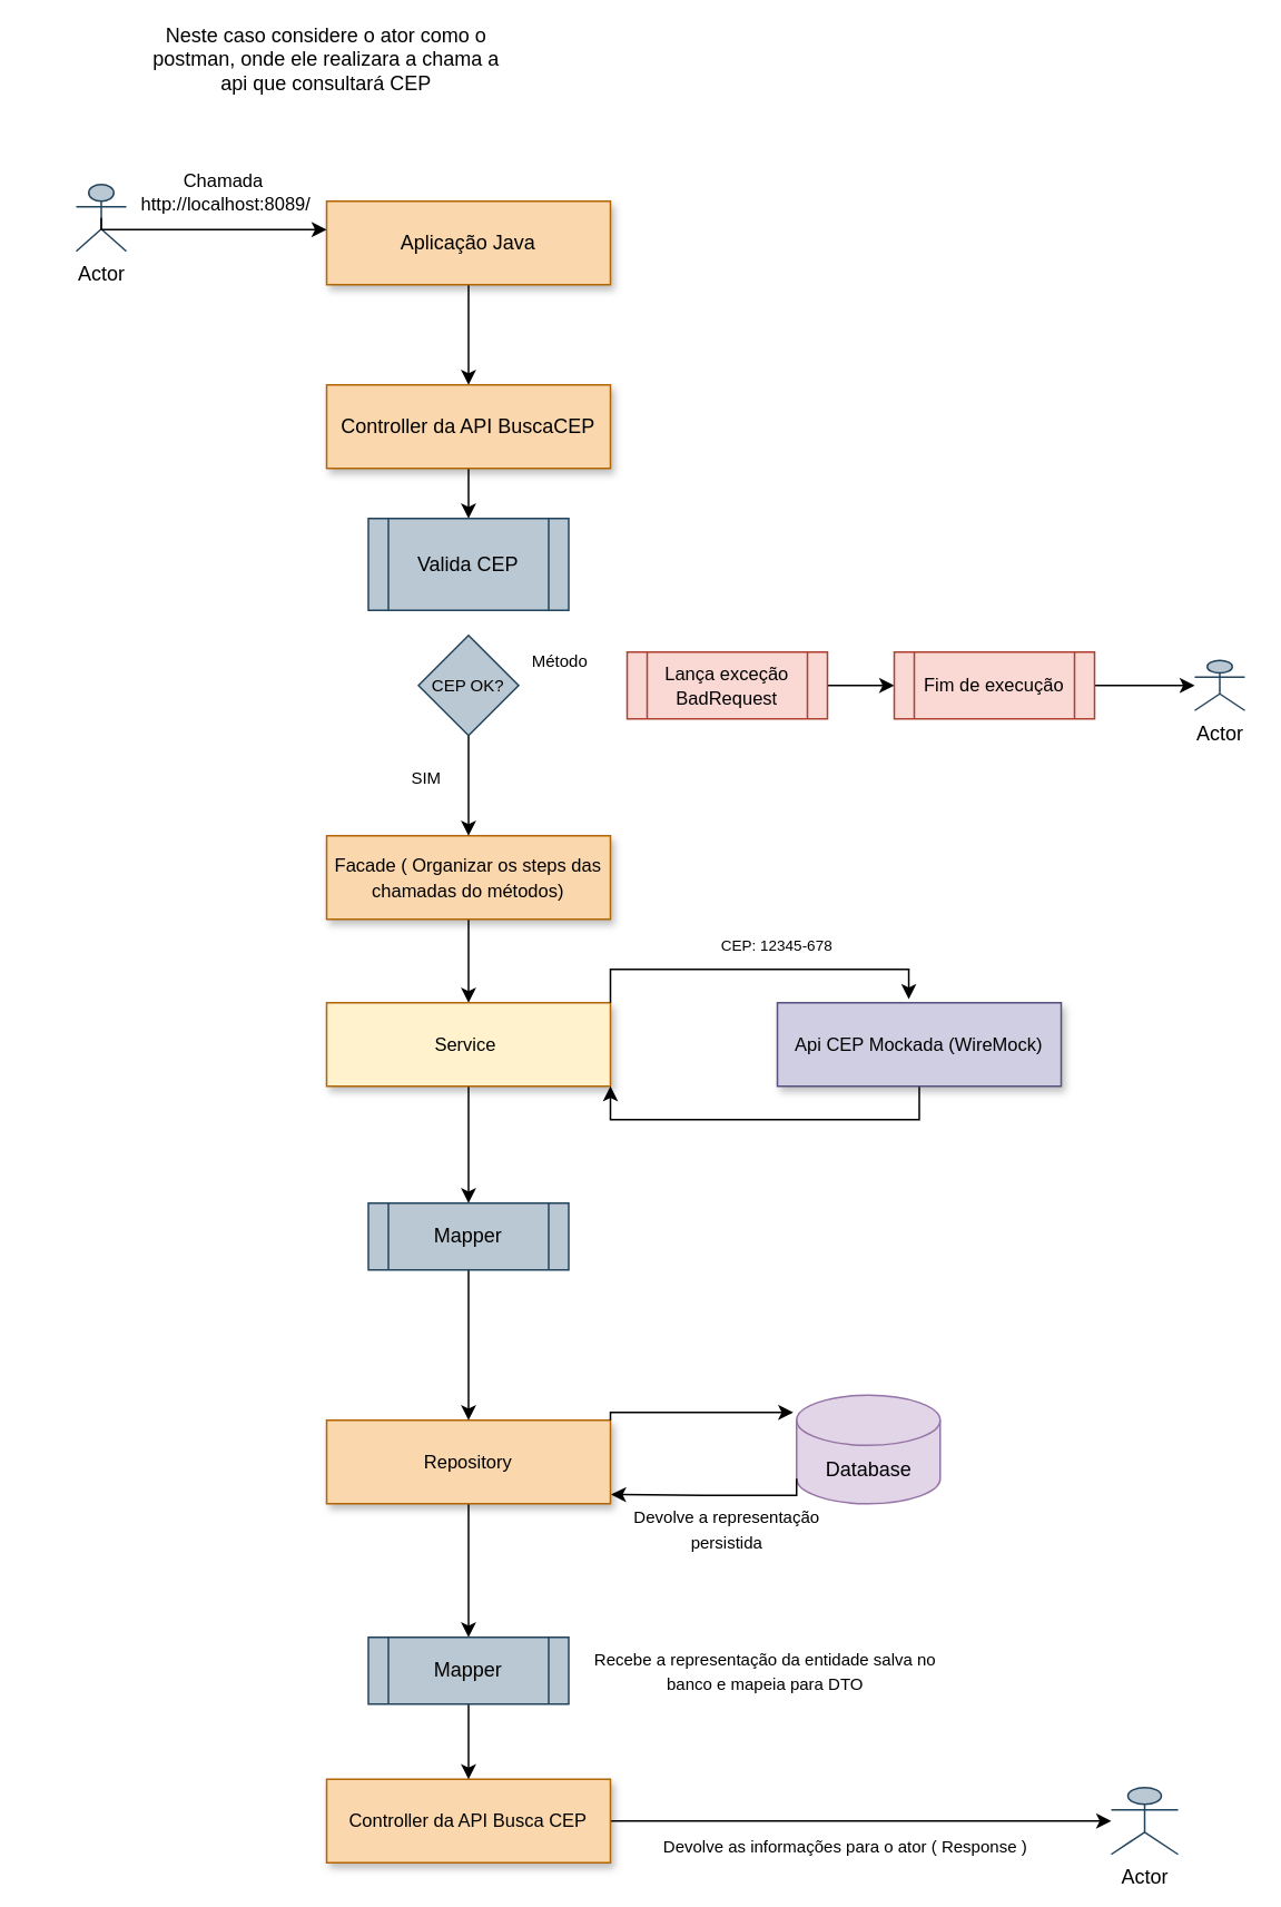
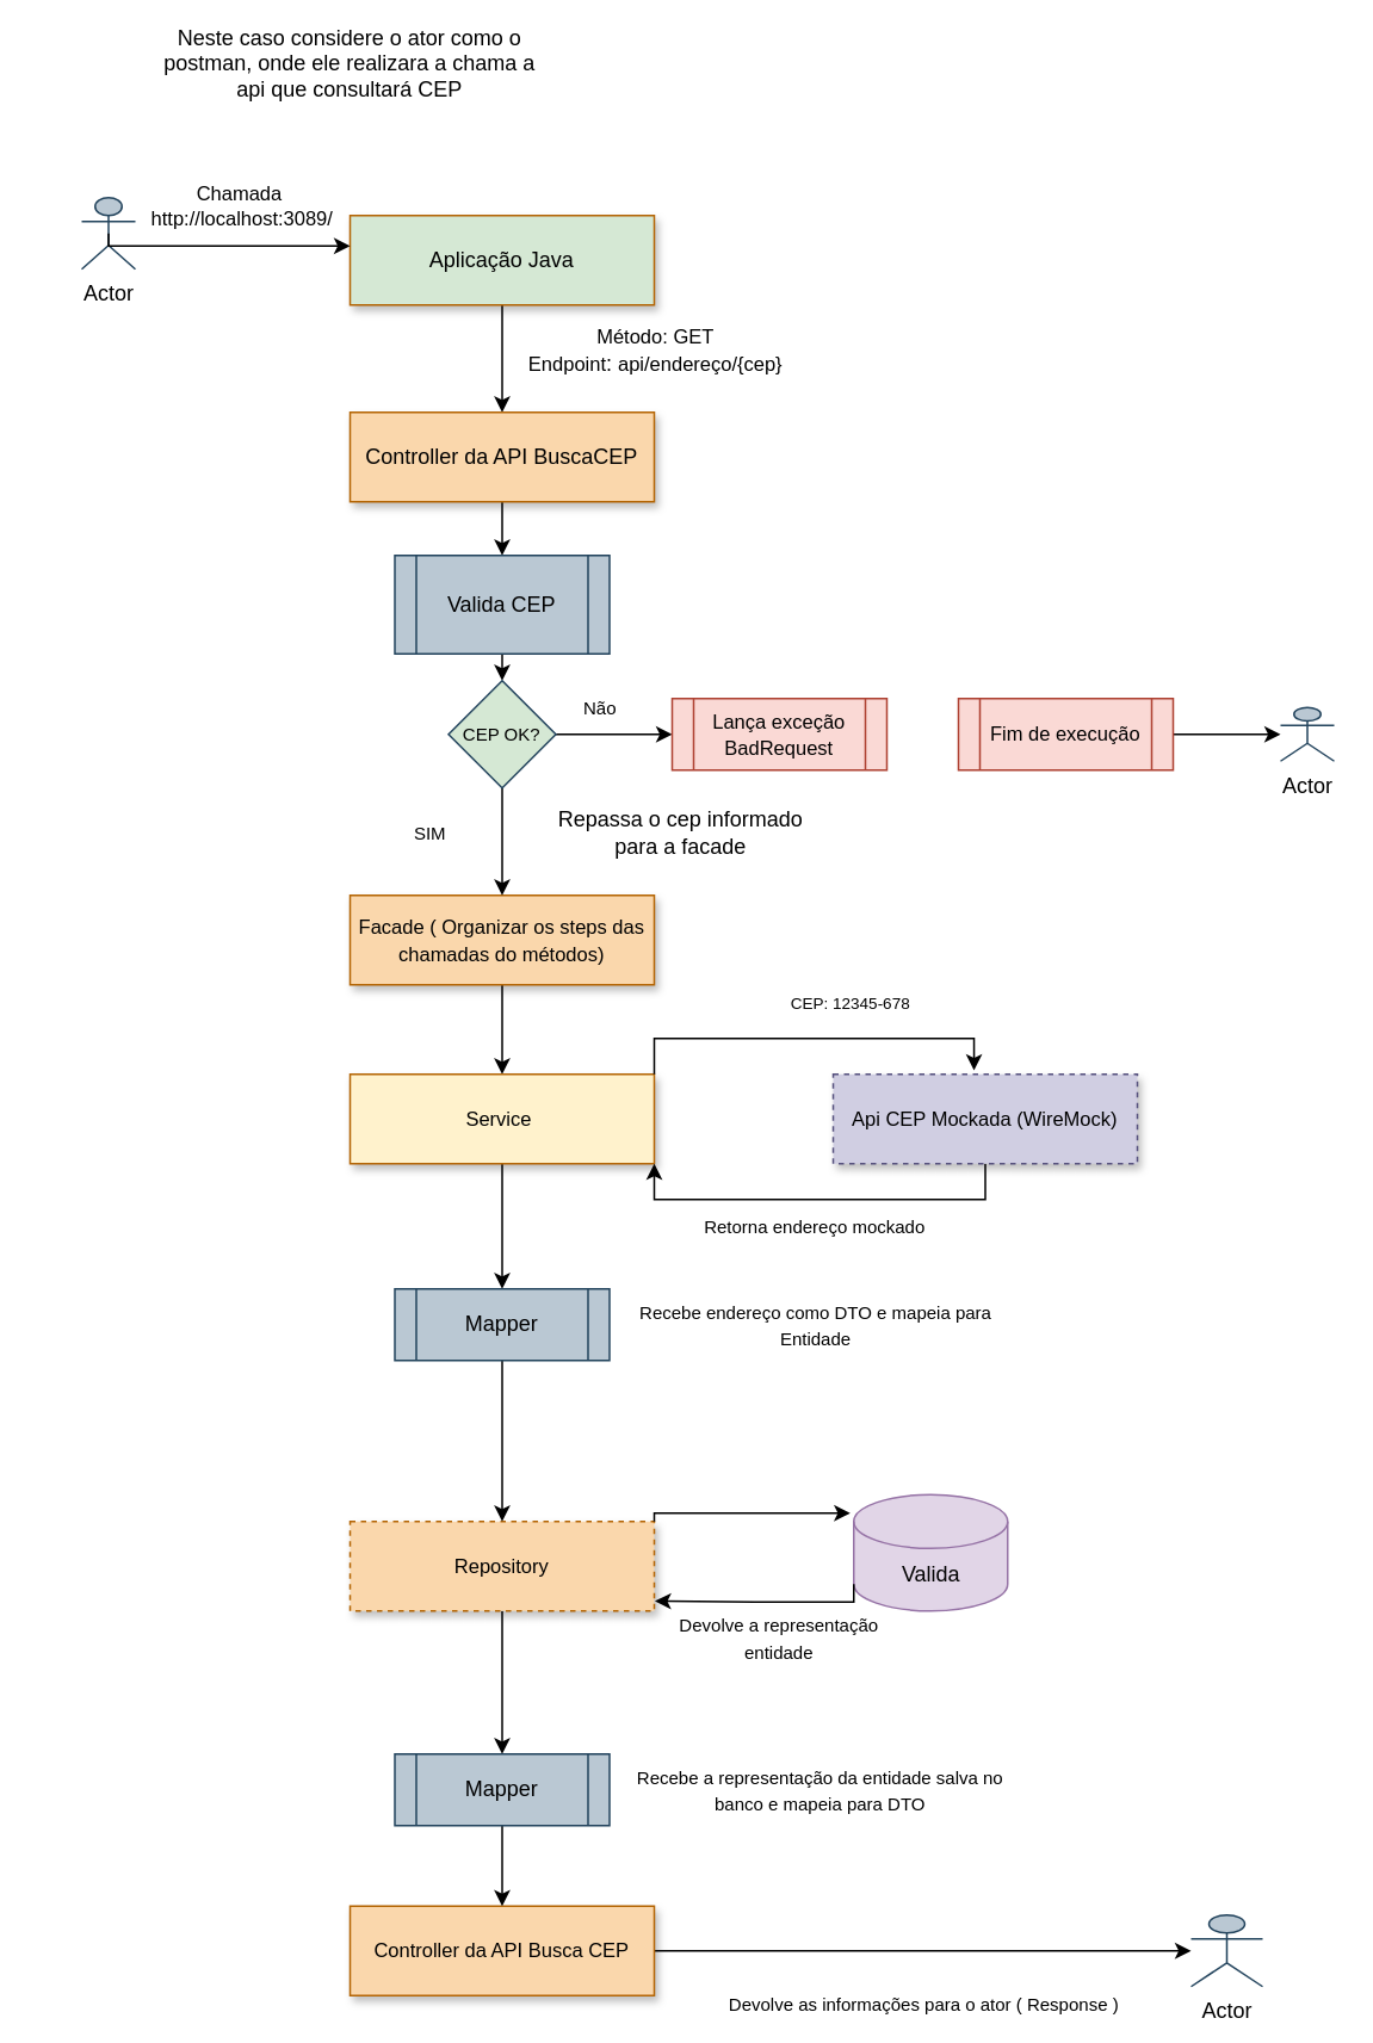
- <mxCell id="9" value="Chamada&amp;nbsp;&lt;br style=&quot;font-size: 11px;&quot;&gt;http://localhost:8089/" style="text;html=1;align=center;verticalAlign=middle;whiteSpace=wrap;rounded=0;fontSize=11;" vertex="1" parent="1"><mxGeometry x="20" y="100" width="230" height="30" as="geometry" /></mxCell>
+ <mxCell id="9" value="Chamada&amp;nbsp;&lt;br style=&quot;font-size: 11px;&quot;&gt;http://localhost:3089/" style="text;html=1;align=center;verticalAlign=middle;whiteSpace=wrap;rounded=0;fontSize=11;" vertex="1" parent="1"><mxGeometry x="20" y="100" width="230" height="30" as="geometry" /></mxCell>
- <mxCell id="5" value="Aplicação Java" style="rounded=0;whiteSpace=wrap;html=1;fillColor=#fad7ac;strokeColor=#b46504;shadow=1;" vertex="1" parent="1"><mxGeometry x="195" y="120" width="170" height="50" as="geometry" /></mxCell>
+ <mxCell id="5" value="Aplicação Java" style="rounded=0;whiteSpace=wrap;html=1;fillColor=#d5e8d4;strokeColor=#b46504;shadow=1;" vertex="1" parent="1"><mxGeometry x="195" y="120" width="170" height="50" as="geometry" /></mxCell>
+ <mxCell id="10" value="&lt;font style=&quot;font-size: 11px;&quot;&gt;Método: GET&lt;br&gt;&lt;/font&gt;&lt;font style=&quot;font-size: 11px;&quot;&gt;Endpoint&lt;/font&gt;:&amp;nbsp;&lt;span style=&quot;font-size: 11px;&quot;&gt;api/endereço/{cep}&lt;/span&gt;" style="text;html=1;align=center;verticalAlign=middle;whiteSpace=wrap;rounded=0;" vertex="1" parent="1"><mxGeometry x="251" y="180" width="230" height="30" as="geometry" /></mxCell>
+ <mxCell id="18" style="edgeStyle=orthogonalEdgeStyle;rounded=0;orthogonalLoop=1;jettySize=auto;html=1;exitX=0.5;exitY=1;exitDx=0;exitDy=0;entryX=0.5;entryY=0;entryDx=0;entryDy=0;" edge="1" parent="1" source="19" target="22"><mxGeometry relative="1" as="geometry" /></mxCell>
- <mxCell id="44" value="&lt;font style=&quot;font-size: 10px;&quot;&gt;Método&lt;/font&gt;" style="text;html=1;align=center;verticalAlign=middle;whiteSpace=wrap;rounded=0;" vertex="1" parent="1"><mxGeometry x="305" y="380" width="60" height="30" as="geometry" /></mxCell>
+ <mxCell id="44" value="&lt;font style=&quot;font-size: 10px;&quot;&gt;Não&lt;/font&gt;" style="text;html=1;align=center;verticalAlign=middle;whiteSpace=wrap;rounded=0;" vertex="1" parent="1"><mxGeometry x="305" y="380" width="60" height="30" as="geometry" /></mxCell>
- <mxCell id="22" value="&lt;font style=&quot;font-size: 10px;&quot;&gt;CEP OK?&lt;/font&gt;" style="rhombus;whiteSpace=wrap;html=1;fillColor=#bac8d3;strokeColor=#23445d;" vertex="1" parent="1"><mxGeometry x="250" y="380" width="60" height="60" as="geometry" /></mxCell>
+ <mxCell id="22" value="&lt;font style=&quot;font-size: 10px;&quot;&gt;CEP OK?&lt;/font&gt;" style="rhombus;whiteSpace=wrap;html=1;fillColor=#d5e8d4;strokeColor=#23445d;" vertex="1" parent="1"><mxGeometry x="250" y="380" width="60" height="60" as="geometry" /></mxCell>
+ <mxCell id="21" style="edgeStyle=orthogonalEdgeStyle;rounded=0;orthogonalLoop=1;jettySize=auto;html=1;exitX=1;exitY=0.5;exitDx=0;exitDy=0;entryX=0;entryY=0.5;entryDx=0;entryDy=0;" edge="1" parent="1" source="22" target="25"><mxGeometry relative="1" as="geometry" /></mxCell>
- <mxCell id="24" style="edgeStyle=orthogonalEdgeStyle;rounded=0;orthogonalLoop=1;jettySize=auto;html=1;exitX=1;exitY=0.5;exitDx=0;exitDy=0;" edge="1" parent="1" source="25" target="27"><mxGeometry relative="1" as="geometry" /></mxCell>
- <mxCell id="23" value="&lt;font style=&quot;font-size: 10px;&quot;&gt;SIM&lt;/font&gt;" style="text;html=1;align=center;verticalAlign=middle;whiteSpace=wrap;rounded=0;" vertex="1" parent="1"><mxGeometry x="225" y="450" width="60" height="30" as="geometry" /></mxCell>
+ <mxCell id="23" value="&lt;font style=&quot;font-size: 10px;&quot;&gt;SIM&lt;/font&gt;" style="text;html=1;align=center;verticalAlign=middle;whiteSpace=wrap;rounded=0;" vertex="1" parent="1"><mxGeometry x="210" y="450" width="60" height="30" as="geometry" /></mxCell>
+ <mxCell id="13" value="Repassa o cep informado para a facade" style="text;html=1;align=center;verticalAlign=middle;whiteSpace=wrap;rounded=0;" vertex="1" parent="1"><mxGeometry x="305" y="450" width="150" height="30" as="geometry" /></mxCell>
- <mxCell id="31" value="&lt;font style=&quot;font-size: 9px;&quot;&gt;CEP: 12345-678&lt;/font&gt;" style="text;html=1;align=center;verticalAlign=middle;whiteSpace=wrap;rounded=0;" vertex="1" parent="1"><mxGeometry x="425" y="550" width="80" height="30" as="geometry" /></mxCell>
+ <mxCell id="31" value="&lt;font style=&quot;font-size: 9px;&quot;&gt;CEP: 12345-678&lt;/font&gt;" style="text;html=1;align=center;verticalAlign=middle;whiteSpace=wrap;rounded=0;" vertex="1" parent="1"><mxGeometry x="435" y="545" width="80" height="30" as="geometry" /></mxCell>
- <mxCell id="17" value="&lt;span style=&quot;font-size: 11px;&quot;&gt;Api CEP Mockada (WireMock)&lt;/span&gt;" style="rounded=0;whiteSpace=wrap;html=1;fillColor=#d0cee2;strokeColor=#56517e;shadow=1;" vertex="1" parent="1"><mxGeometry x="465" y="600" width="170" height="50" as="geometry" /></mxCell>
+ <mxCell id="17" value="&lt;span style=&quot;font-size: 11px;&quot;&gt;Api CEP Mockada (WireMock)&lt;/span&gt;" style="rounded=0;whiteSpace=wrap;html=1;fillColor=#d0cee2;strokeColor=#56517e;shadow=1;dashed=1;" vertex="1" parent="1"><mxGeometry x="465" y="600" width="170" height="50" as="geometry" /></mxCell>
+ <mxCell id="32" value="&lt;font style=&quot;font-size: 10px;&quot;&gt;Retorna endereço mockado&lt;/font&gt;" style="text;html=1;align=center;verticalAlign=middle;whiteSpace=wrap;rounded=0;" vertex="1" parent="1"><mxGeometry x="365" y="670" width="180" height="30" as="geometry" /></mxCell>
+ <mxCell id="35" value="&lt;font style=&quot;font-size: 10px;&quot;&gt;Recebe endereço como DTO e mapeia para Entidade&lt;/font&gt;" style="text;html=1;align=center;verticalAlign=middle;whiteSpace=wrap;rounded=0;" vertex="1" parent="1"><mxGeometry x="347.5" y="725" width="215" height="30" as="geometry" /></mxCell>
- <mxCell id="30" value="&lt;span style=&quot;font-size: 11px;&quot;&gt;Repository&lt;/span&gt;" style="rounded=0;whiteSpace=wrap;html=1;fillColor=#fad7ac;strokeColor=#b46504;shadow=1;" vertex="1" parent="1"><mxGeometry x="195" y="850" width="170" height="50" as="geometry" /></mxCell>
+ <mxCell id="30" value="&lt;span style=&quot;font-size: 11px;&quot;&gt;Repository&lt;/span&gt;" style="rounded=0;whiteSpace=wrap;html=1;fillColor=#fad7ac;strokeColor=#b46504;shadow=1;dashed=1;" vertex="1" parent="1"><mxGeometry x="195" y="850" width="170" height="50" as="geometry" /></mxCell>
- <mxCell id="36" value="Database" style="shape=cylinder3;whiteSpace=wrap;html=1;boundedLbl=1;backgroundOutline=1;size=15;fillColor=#e1d5e7;strokeColor=#9673a6;" vertex="1" parent="1"><mxGeometry x="476.5" y="835" width="86" height="65" as="geometry" /></mxCell>
+ <mxCell id="36" value="Valida" style="shape=cylinder3;whiteSpace=wrap;html=1;boundedLbl=1;backgroundOutline=1;size=15;fillColor=#e1d5e7;strokeColor=#9673a6;" vertex="1" parent="1"><mxGeometry x="476.5" y="835" width="86" height="65" as="geometry" /></mxCell>
- <mxCell id="48" value="&lt;font style=&quot;font-size: 10px;&quot;&gt;Devolve a representação persistida&lt;/font&gt;" style="text;html=1;align=center;verticalAlign=middle;whiteSpace=wrap;rounded=0;" vertex="1" parent="1"><mxGeometry x="375" y="900" width="120" height="30" as="geometry" /></mxCell>
+ <mxCell id="48" value="&lt;font style=&quot;font-size: 10px;&quot;&gt;Devolve a representação entidade&lt;/font&gt;" style="text;html=1;align=center;verticalAlign=middle;whiteSpace=wrap;rounded=0;" vertex="1" parent="1"><mxGeometry x="375" y="900" width="120" height="30" as="geometry" /></mxCell>
- <mxCell id="43" value="&lt;font style=&quot;font-size: 10px;&quot;&gt;Devolve as informações para o ator ( Response )&lt;/font&gt;" style="text;html=1;align=center;verticalAlign=middle;whiteSpace=wrap;rounded=0;" vertex="1" parent="1"><mxGeometry x="371" y="1090" width="270" height="30" as="geometry" /></mxCell>
+ <mxCell id="43" value="&lt;font style=&quot;font-size: 10px;&quot;&gt;Devolve as informações para o ator ( Response )&lt;/font&gt;" style="text;html=1;align=center;verticalAlign=middle;whiteSpace=wrap;rounded=0;" vertex="1" parent="1"><mxGeometry x="381" y="1105" width="270" height="30" as="geometry" /></mxCell>
